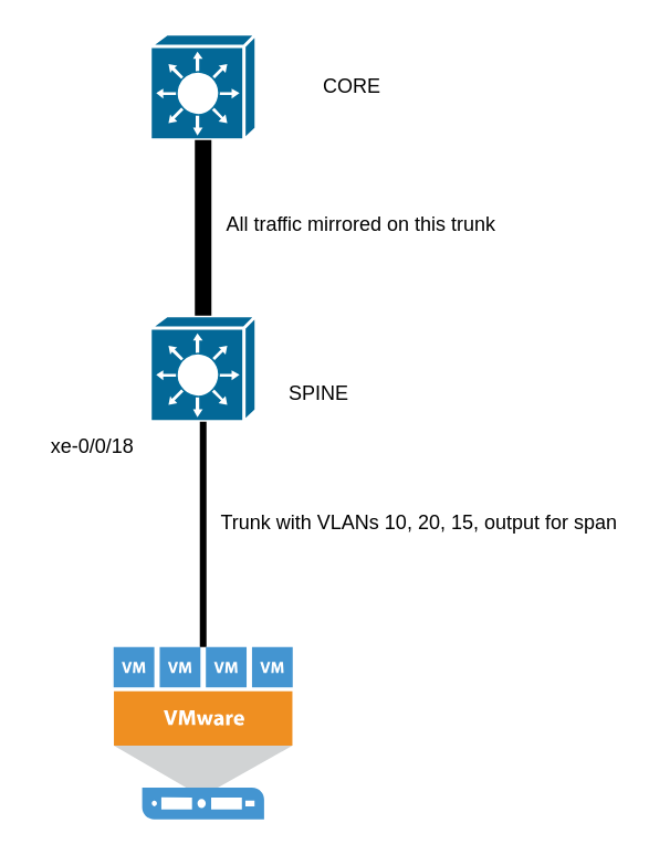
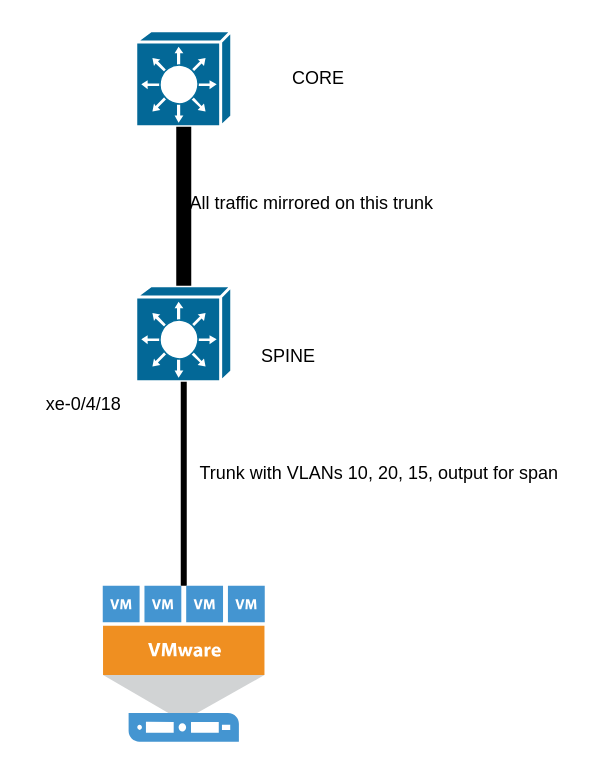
- <mxCell id="7" value="All traffic mirrored on this trunk" style="text;html=1;align=center;verticalAlign=middle;resizable=0;points=[];autosize=1;strokeColor=none;fillColor=none;" vertex="1" parent="1"><mxGeometry x="122" y="120" width="190" height="30" as="geometry" /></mxCell>
+ <mxCell id="7" value="All traffic mirrored on this trunk" style="text;html=1;align=center;verticalAlign=middle;resizable=0;points=[];autosize=1;strokeColor=none;fillColor=none;" vertex="1" parent="1"><mxGeometry x="112" y="120" width="190" height="30" as="geometry" /></mxCell>
- <mxCell id="9" value="xe-0/0/18" style="text;html=1;align=center;verticalAlign=middle;resizable=0;points=[];autosize=1;strokeColor=none;fillColor=none;" vertex="1" parent="1"><mxGeometry x="20" y="254" width="70" height="30" as="geometry" /></mxCell>
+ <mxCell id="9" value="xe-0/4/18" style="text;html=1;align=center;verticalAlign=middle;resizable=0;points=[];autosize=1;strokeColor=none;fillColor=none;" vertex="1" parent="1"><mxGeometry x="20" y="254" width="70" height="30" as="geometry" /></mxCell>
